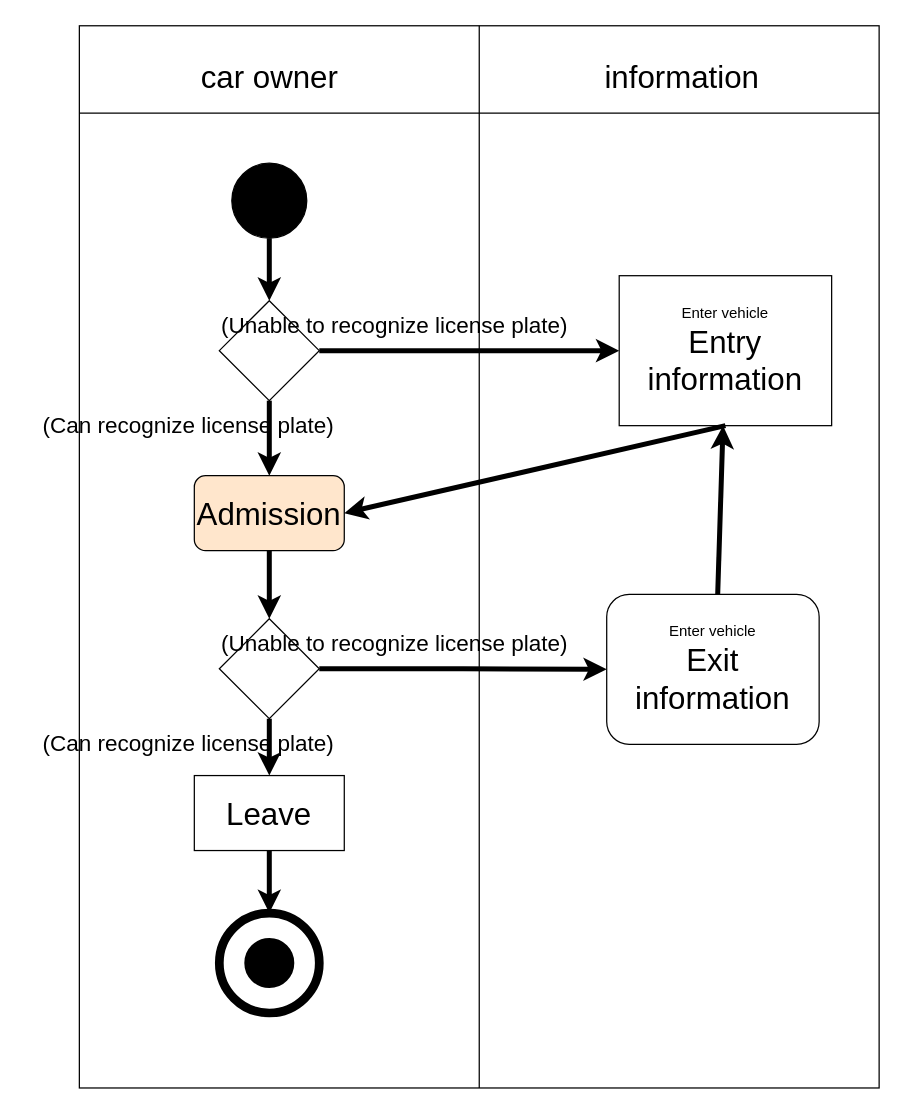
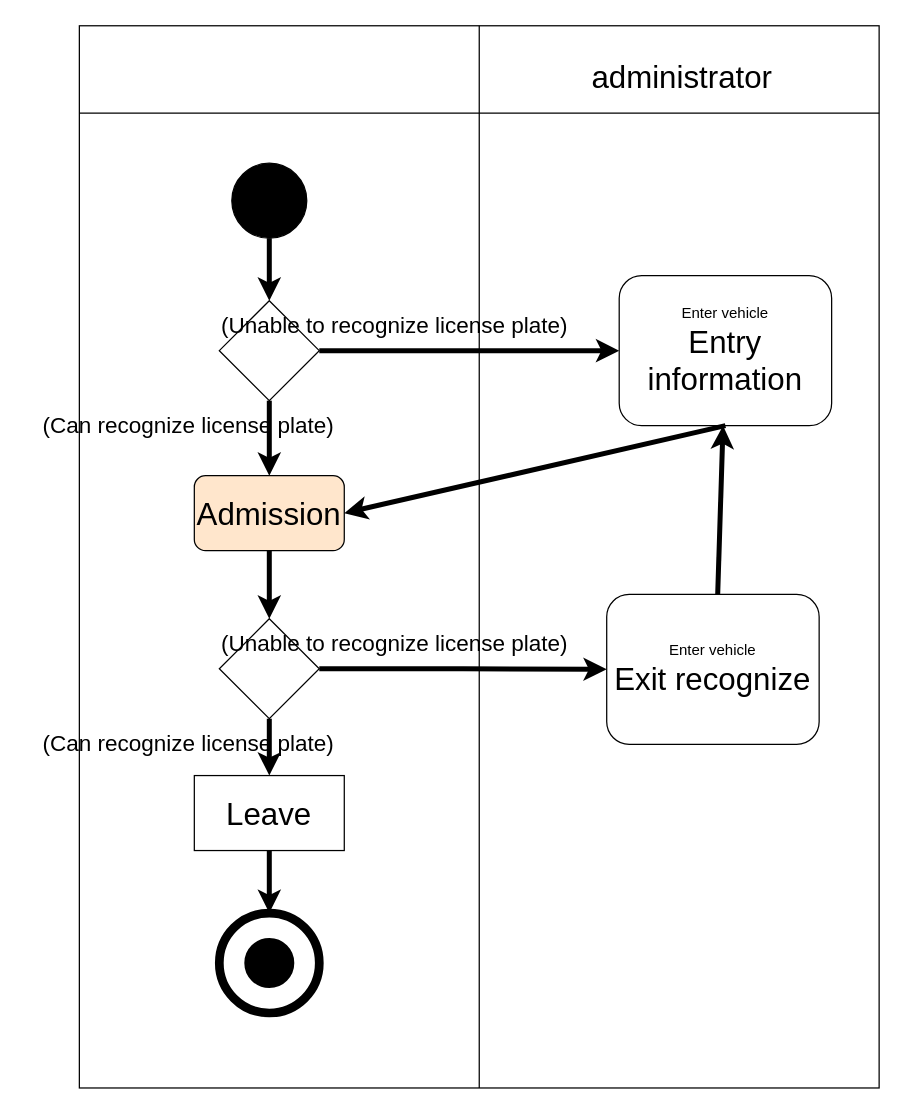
- <mxCell id="23" value="car owner" style="text;html=1;align=center;verticalAlign=middle;resizable=0;points=[];autosize=1;strokeColor=none;fillColor=none;fontSize=25;" parent="1" vertex="1"><mxGeometry x="150" y="40" width="130" height="40" as="geometry" /></mxCell>
- <mxCell id="24" value="information" style="text;html=1;align=center;verticalAlign=middle;resizable=0;points=[];autosize=1;strokeColor=none;fillColor=none;fontSize=25;" parent="1" vertex="1"><mxGeometry x="460" y="40" width="170" height="40" as="geometry" /></mxCell>
+ <mxCell id="24" value="administrator" style="text;html=1;align=center;verticalAlign=middle;resizable=0;points=[];autosize=1;strokeColor=none;fillColor=none;fontSize=25;" parent="1" vertex="1"><mxGeometry x="460" y="40" width="170" height="40" as="geometry" /></mxCell>
- <mxCell id="18" value="&lt;div&gt;Enter vehicle&lt;/div&gt;&lt;div&gt;&lt;span style=&quot;font-size: 25px;&quot;&gt;Entry information&lt;/span&gt;&lt;/div&gt;" style="whiteSpace=wrap;html=1;rounded=0;" parent="1" vertex="1"><mxGeometry x="495" y="220" width="170" height="120" as="geometry" /></mxCell>
+ <mxCell id="18" value="&lt;div&gt;Enter vehicle&lt;/div&gt;&lt;div&gt;&lt;span style=&quot;font-size: 25px;&quot;&gt;Entry information&lt;/span&gt;&lt;/div&gt;" style="rounded=1;whiteSpace=wrap;html=1;" parent="1" vertex="1"><mxGeometry x="495" y="220" width="170" height="120" as="geometry" /></mxCell>
- <mxCell id="22" value="&lt;div&gt;Enter vehicle&lt;/div&gt;&lt;div&gt;&lt;span style=&quot;font-size: 25px;&quot;&gt;Exit information&lt;/span&gt;&lt;/div&gt;" style="rounded=1;whiteSpace=wrap;html=1;" parent="1" vertex="1"><mxGeometry x="485" y="475" width="170" height="120" as="geometry" /></mxCell>
+ <mxCell id="22" value="&lt;div&gt;Enter vehicle&lt;/div&gt;&lt;div&gt;&lt;span style=&quot;font-size: 25px;&quot;&gt;Exit recognize&lt;/span&gt;&lt;/div&gt;" style="rounded=1;whiteSpace=wrap;html=1;" parent="1" vertex="1"><mxGeometry x="485" y="475" width="170" height="120" as="geometry" /></mxCell>
